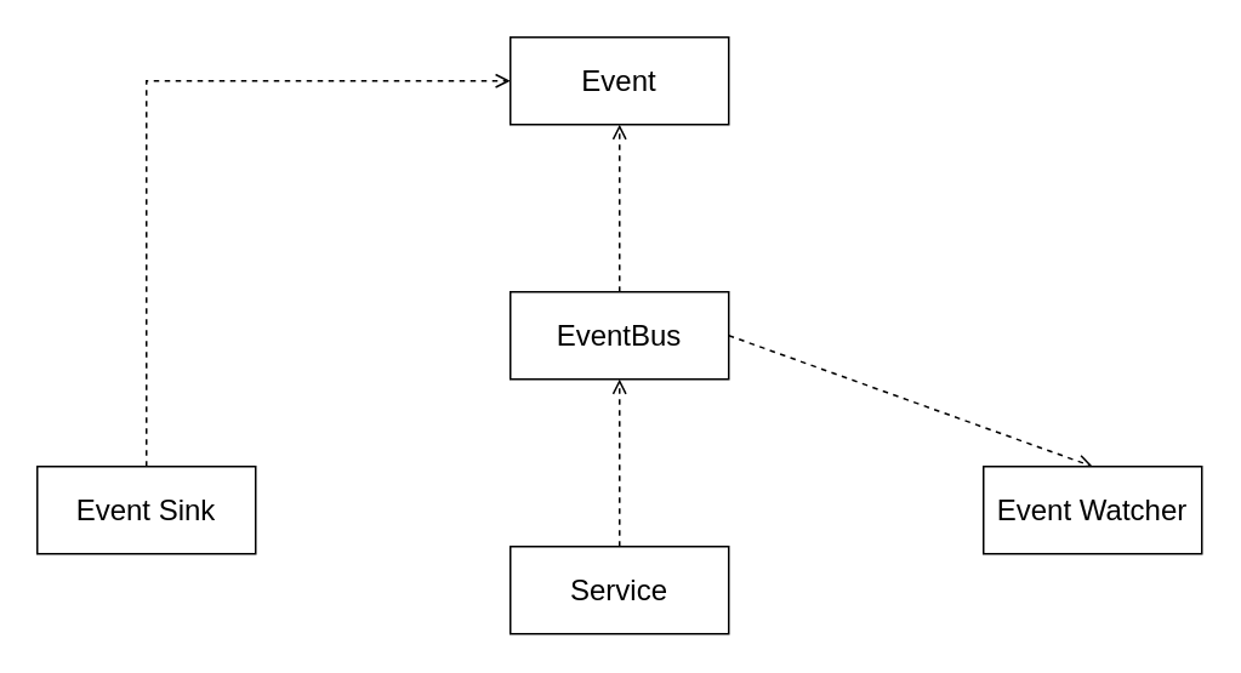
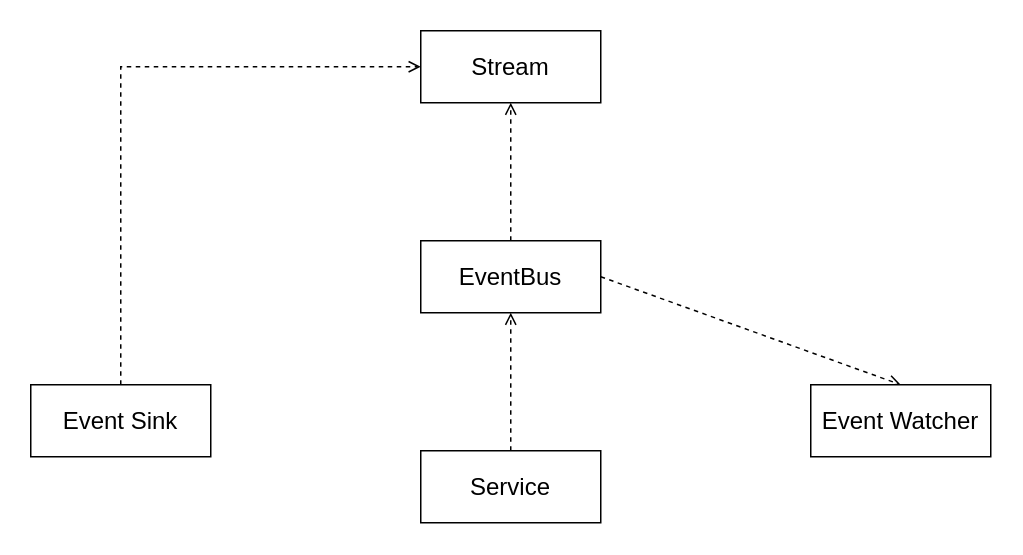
- <mxCell id="9" value="Event" style="rounded=0;whiteSpace=wrap;html=1;fontSize=16;" vertex="1" parent="1"><mxGeometry x="280" y="20" width="120" height="48" as="geometry" /></mxCell>
+ <mxCell id="9" value="Stream" style="rounded=0;whiteSpace=wrap;html=1;fontSize=16;" vertex="1" parent="1"><mxGeometry x="280" y="20" width="120" height="48" as="geometry" /></mxCell>
